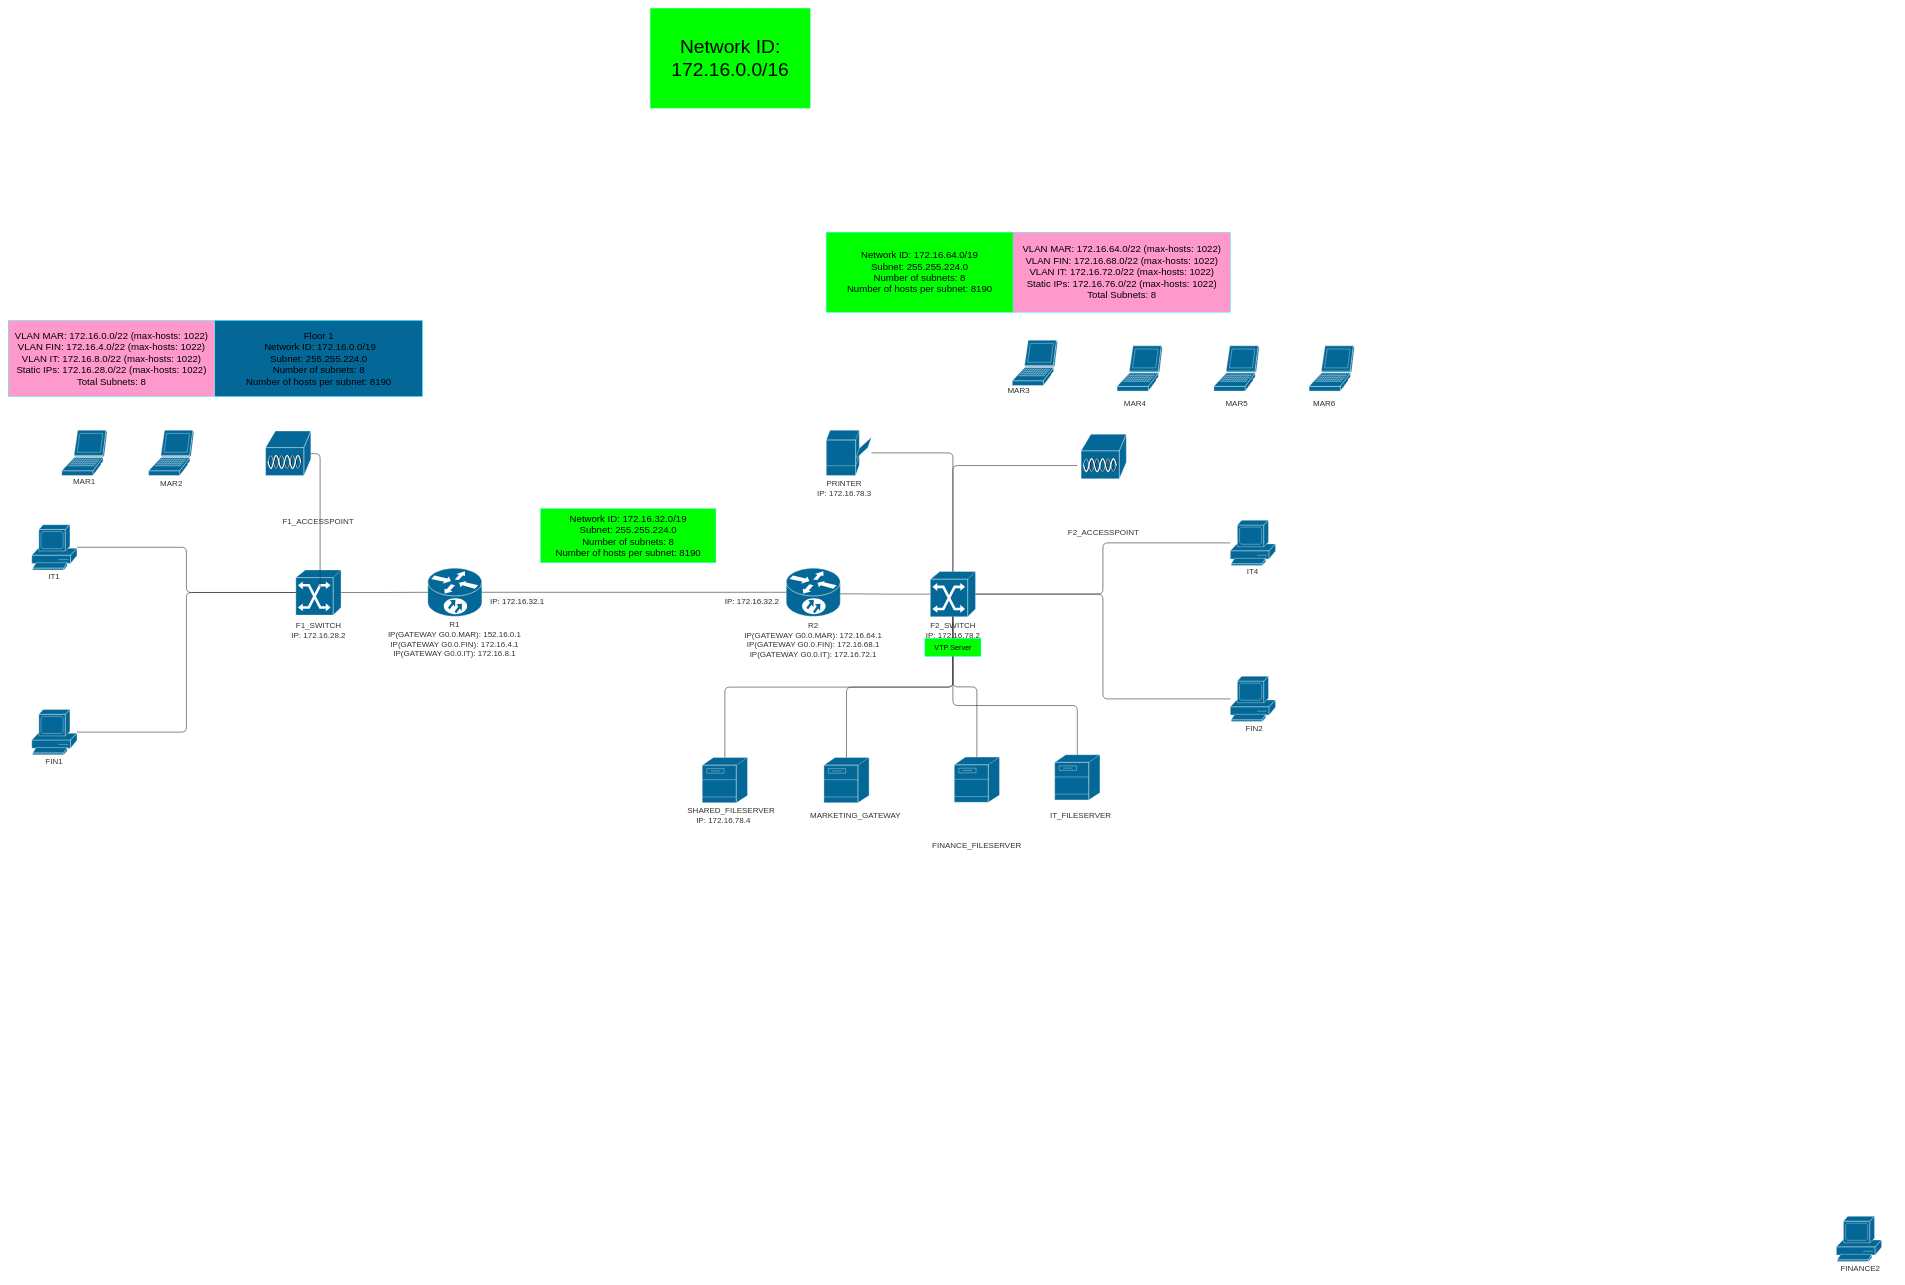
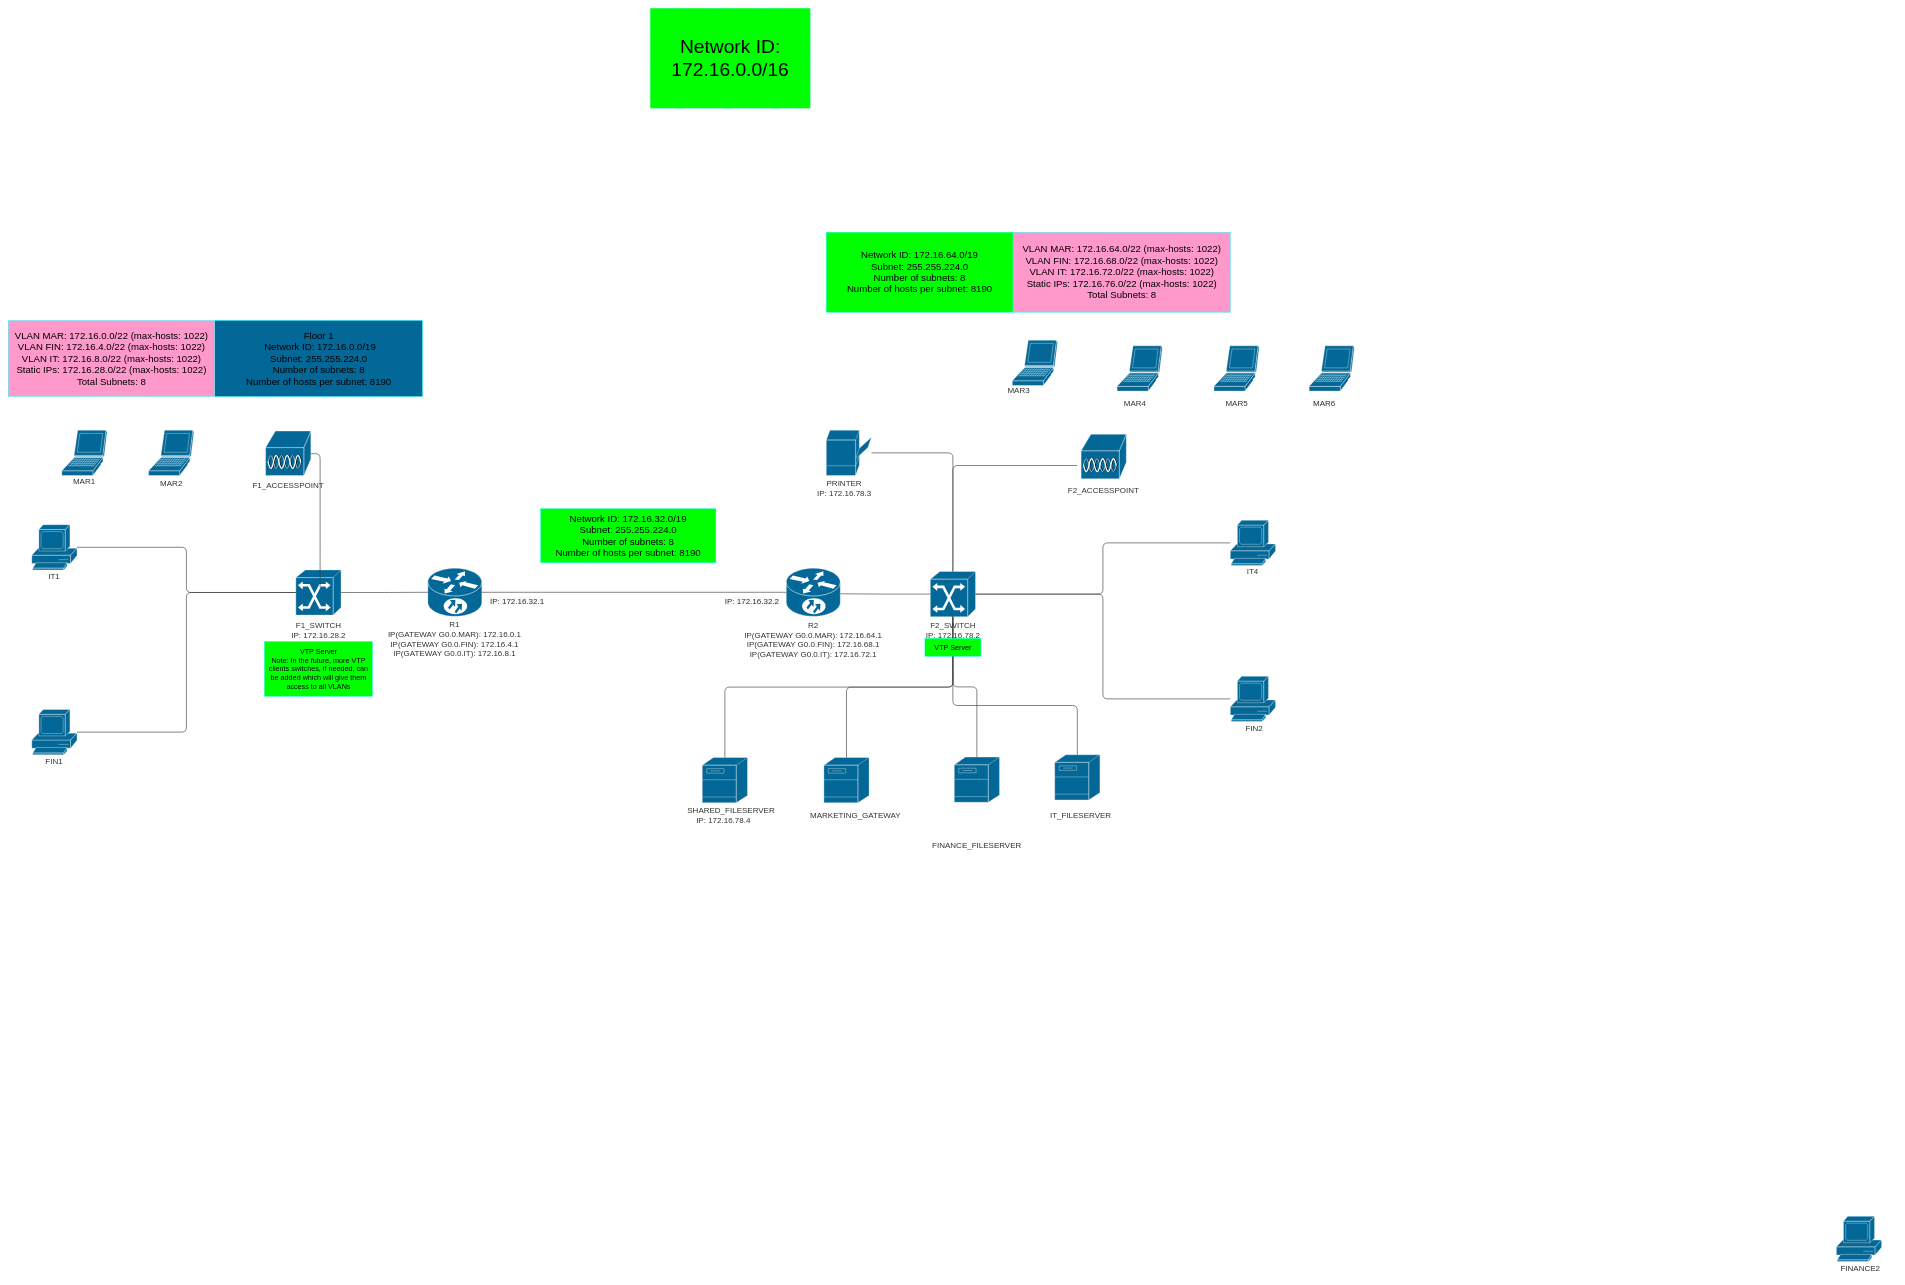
- <mxCell id="41" value="F1_ACCESSPOINT" style="html=1;overflow=block;blockSpacing=1;whiteSpace=wrap;strokeColor=none;fillColor=none;whiteSpace=wrap;fontSize=20;fontColor=#333333;align=center;spacing=0;strokeWidth=1.5;" vertex="1" parent="1"><mxGeometry x="705" y="1280" width="180" height="45" as="geometry" /></mxCell>
+ <mxCell id="41" value="F1_ACCESSPOINT" style="html=1;overflow=block;blockSpacing=1;whiteSpace=wrap;strokeColor=none;fillColor=none;whiteSpace=wrap;fontSize=20;fontColor=#333333;align=center;spacing=0;strokeWidth=1.5;" vertex="1" parent="1"><mxGeometry x="630" y="1190" width="180" height="45" as="geometry" /></mxCell>
- <mxCell id="49" value="F2_ACCESSPOINT" style="html=1;overflow=block;blockSpacing=1;whiteSpace=wrap;strokeColor=none;fillColor=none;whiteSpace=wrap;fontSize=20;fontColor=#333333;align=center;spacing=0;strokeWidth=1.5;" vertex="1" parent="1"><mxGeometry x="2668" y="1307" width="180" height="45" as="geometry" /></mxCell>
+ <mxCell id="49" value="F2_ACCESSPOINT" style="html=1;overflow=block;blockSpacing=1;whiteSpace=wrap;strokeColor=none;fillColor=none;whiteSpace=wrap;fontSize=20;fontColor=#333333;align=center;spacing=0;strokeWidth=1.5;" vertex="1" parent="1"><mxGeometry x="2668" y="1202" width="180" height="45" as="geometry" /></mxCell>
- <mxCell id="38" value="R1&lt;br&gt;IP(GATEWAY G0.0.MAR): 152.16.0.1&lt;br&gt;IP(GATEWAY G0.0.FIN): 172.16.4.1&lt;br&gt;IP(GATEWAY G0.0.IT): 172.16.8.1" style="html=1;overflow=block;blockSpacing=1;whiteSpace=wrap;strokeColor=none;fillColor=none;whiteSpace=wrap;fontSize=20;fontColor=#333333;align=center;spacing=0;strokeWidth=1.5;" vertex="1" parent="1"><mxGeometry x="941.38" y="1541" width="390.25" height="110" as="geometry" /></mxCell>
+ <mxCell id="38" value="R1&lt;br&gt;IP(GATEWAY G0.0.MAR): 172.16.0.1&lt;br&gt;IP(GATEWAY G0.0.FIN): 172.16.4.1&lt;br&gt;IP(GATEWAY G0.0.IT): 172.16.8.1" style="html=1;overflow=block;blockSpacing=1;whiteSpace=wrap;strokeColor=none;fillColor=none;whiteSpace=wrap;fontSize=20;fontColor=#333333;align=center;spacing=0;strokeWidth=1.5;" vertex="1" parent="1"><mxGeometry x="941.38" y="1541" width="390.25" height="110" as="geometry" /></mxCell>
+ <mxCell id="61" value="&lt;font style=&quot;font-size: 18px&quot;&gt;VTP Server&lt;br&gt;Note: In the future, more VTP clients switches, if needed, can be added which will give them access to all VLANs&lt;/font&gt;" style="whiteSpace=wrap;html=1;strokeColor=#00FFFF;fillColor=#00FF00;" vertex="1" parent="1"><mxGeometry x="660.5" y="1603" width="270" height="137" as="geometry" /></mxCell>
